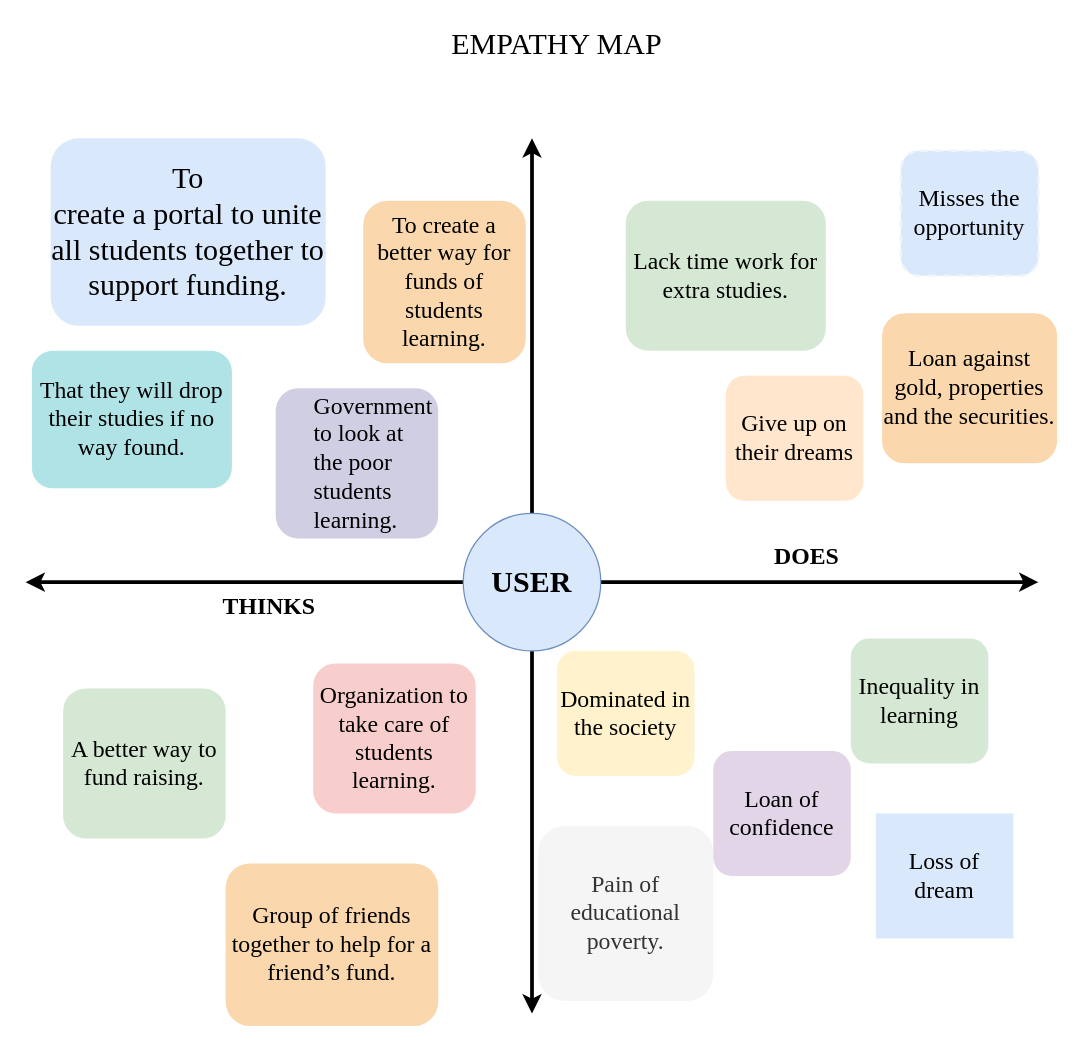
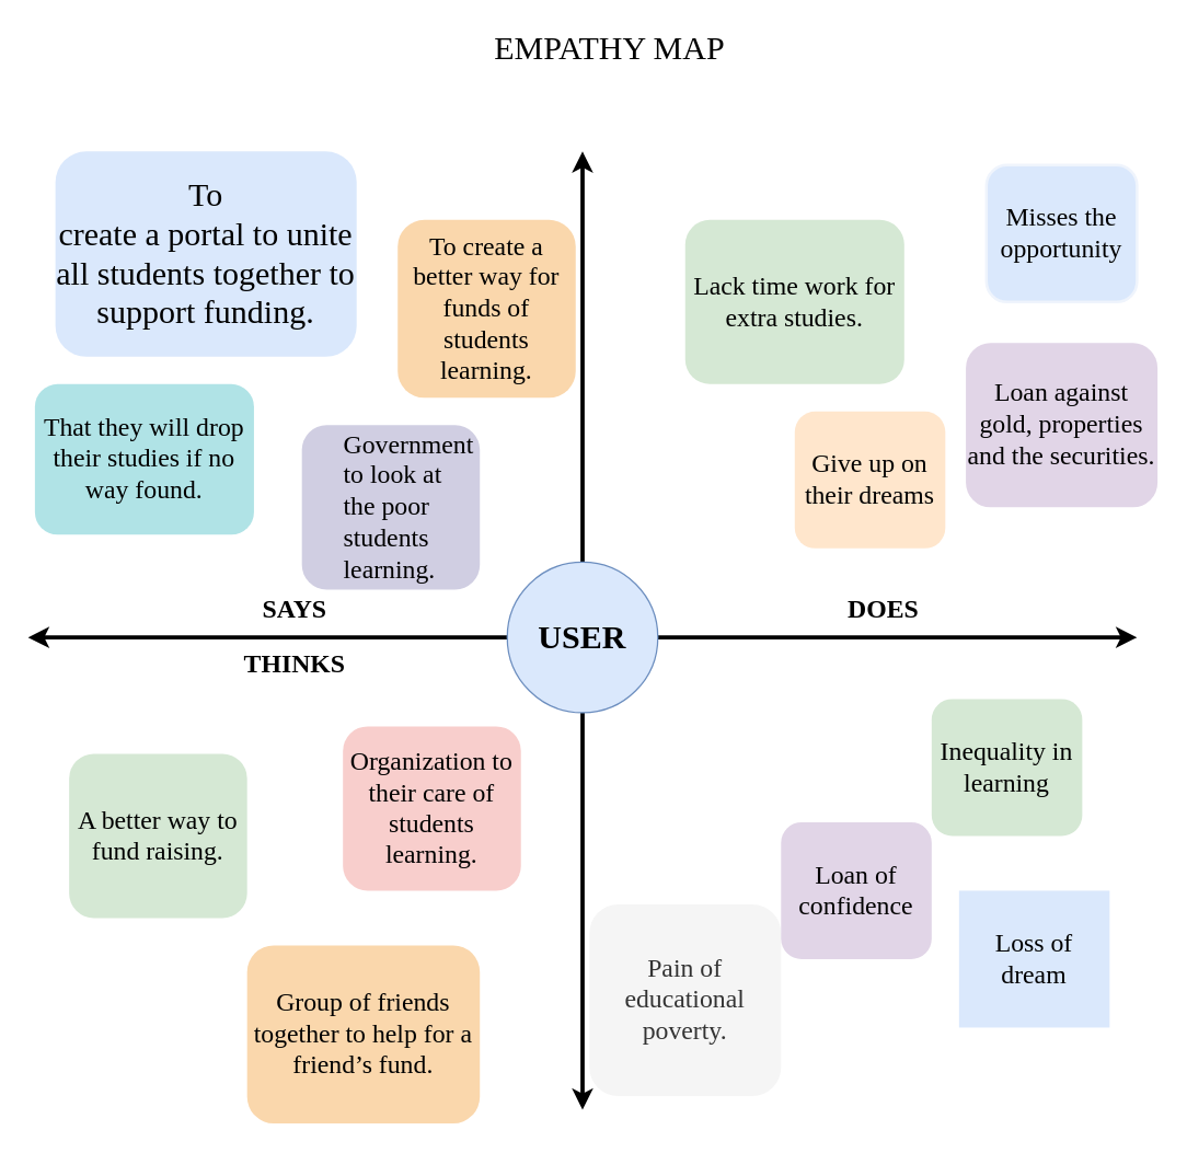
- <mxCell id="20" value="Misses the opportunity" style="rounded=1;whiteSpace=wrap;html=1;fontFamily=Tahoma;fontSize=19;strokeWidth=2;fillColor=#dae8fc;strokeColor=#EFF4FC;dashed=1;" parent="1" vertex="1"><mxGeometry x="720" y="120" width="110" height="100" as="geometry" /></mxCell>
+ <mxCell id="20" value="Misses the opportunity" style="rounded=1;whiteSpace=wrap;html=1;fontFamily=Tahoma;fontSize=19;strokeWidth=2;fillColor=#dae8fc;strokeColor=#EFF4FC;" parent="1" vertex="1"><mxGeometry x="720" y="120" width="110" height="100" as="geometry" /></mxCell>
- <mxCell id="21" value="Loan against gold, properties and the securities." style="rounded=1;whiteSpace=wrap;html=1;fontFamily=Tahoma;fontSize=19;strokeWidth=3;fillColor=#fad7ac;strokeColor=none;" parent="1" vertex="1"><mxGeometry x="705" y="250" width="140" height="120" as="geometry" /></mxCell>
+ <mxCell id="21" value="Loan against gold, properties and the securities." style="rounded=1;whiteSpace=wrap;html=1;fontFamily=Tahoma;fontSize=19;strokeWidth=3;fillColor=#e1d5e7;strokeColor=none;" parent="1" vertex="1"><mxGeometry x="705" y="250" width="140" height="120" as="geometry" /></mxCell>
+ <mxCell id="8" value="&lt;b style=&quot;font-size: 19px;&quot;&gt;SAYS&lt;/b&gt;" style="text;html=1;strokeColor=none;fillColor=none;align=center;verticalAlign=middle;whiteSpace=wrap;rounded=0;fontFamily=Tahoma;strokeWidth=3;" parent="1" vertex="1"><mxGeometry x="110" y="430" width="210" height="30" as="geometry" /></mxCell>
- <mxCell id="24" value="Dominated in the society" style="rounded=1;whiteSpace=wrap;html=1;fontFamily=Tahoma;fontSize=19;strokeWidth=3;fillColor=#fff2cc;strokeColor=none;" parent="1" vertex="1"><mxGeometry x="445" y="520" width="110" height="100" as="geometry" /></mxCell>
- <mxCell id="25" value="Organization to take care of students learning." style="rounded=1;whiteSpace=wrap;html=1;fontFamily=Tahoma;fontSize=19;strokeWidth=3;fillColor=#f8cecc;strokeColor=none;" parent="1" vertex="1"><mxGeometry x="250" y="530" width="130" height="120" as="geometry" /></mxCell>
+ <mxCell id="25" value="Organization to their care of students learning." style="rounded=1;whiteSpace=wrap;html=1;fontFamily=Tahoma;fontSize=19;strokeWidth=3;fillColor=#f8cecc;strokeColor=none;" parent="1" vertex="1"><mxGeometry x="250" y="530" width="130" height="120" as="geometry" /></mxCell>
